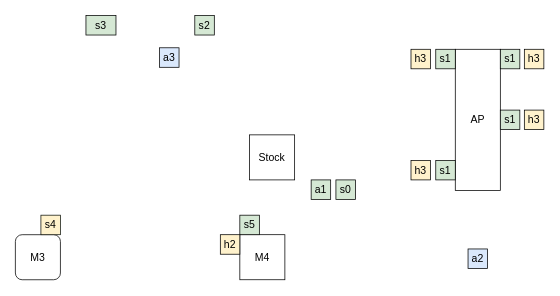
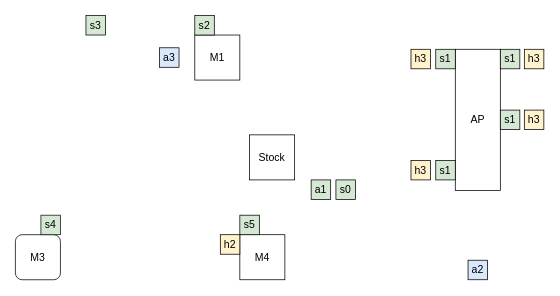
- <mxCell id="7" value="&lt;font style=&quot;font-size: 14px&quot;&gt;s3&lt;/font&gt;" style="rounded=0;whiteSpace=wrap;html=1;aspect=fixed;fillColor=#d5e8d4;strokeColor=#000000;" vertex="1" parent="1"><mxGeometry x="114" y="20" width="40" height="26" as="geometry" /></mxCell>
+ <mxCell id="7" value="&lt;font style=&quot;font-size: 14px&quot;&gt;s3&lt;/font&gt;" style="rounded=0;whiteSpace=wrap;html=1;aspect=fixed;fillColor=#d5e8d4;strokeColor=#000000;" vertex="1" parent="1"><mxGeometry x="114" y="20" width="26" height="26" as="geometry" /></mxCell>
+ <mxCell id="2" value="&lt;font style=&quot;font-size: 14px&quot;&gt;M1&lt;/font&gt;" style="rounded=0;whiteSpace=wrap;html=1;aspect=fixed;" vertex="1" parent="1"><mxGeometry x="259" y="46" width="60" height="60" as="geometry" /></mxCell>
- <mxCell id="12" value="&lt;font style=&quot;font-size: 14px&quot;&gt;s4&lt;/font&gt;" style="rounded=0;whiteSpace=wrap;html=1;aspect=fixed;fillColor=#fff2cc;strokeColor=#0F140C;" vertex="1" parent="1"><mxGeometry x="54" y="286" width="26" height="26" as="geometry" /></mxCell>
+ <mxCell id="12" value="&lt;font style=&quot;font-size: 14px&quot;&gt;s4&lt;/font&gt;" style="rounded=0;whiteSpace=wrap;html=1;aspect=fixed;fillColor=#d5e8d4;strokeColor=#0F140C;" vertex="1" parent="1"><mxGeometry x="54" y="286" width="26" height="26" as="geometry" /></mxCell>
- <mxCell id="18" value="&lt;font style=&quot;font-size: 14px&quot;&gt;a2&lt;/font&gt;" style="rounded=0;whiteSpace=wrap;html=1;aspect=fixed;fillColor=#dae8fc;strokeColor=#000000;" vertex="1" parent="1"><mxGeometry x="623" y="331" width="26" height="26" as="geometry" /></mxCell>
+ <mxCell id="18" value="&lt;font style=&quot;font-size: 14px&quot;&gt;a2&lt;/font&gt;" style="rounded=0;whiteSpace=wrap;html=1;aspect=fixed;fillColor=#dae8fc;strokeColor=#000000;" vertex="1" parent="1"><mxGeometry x="623" y="346" width="26" height="26" as="geometry" /></mxCell>
